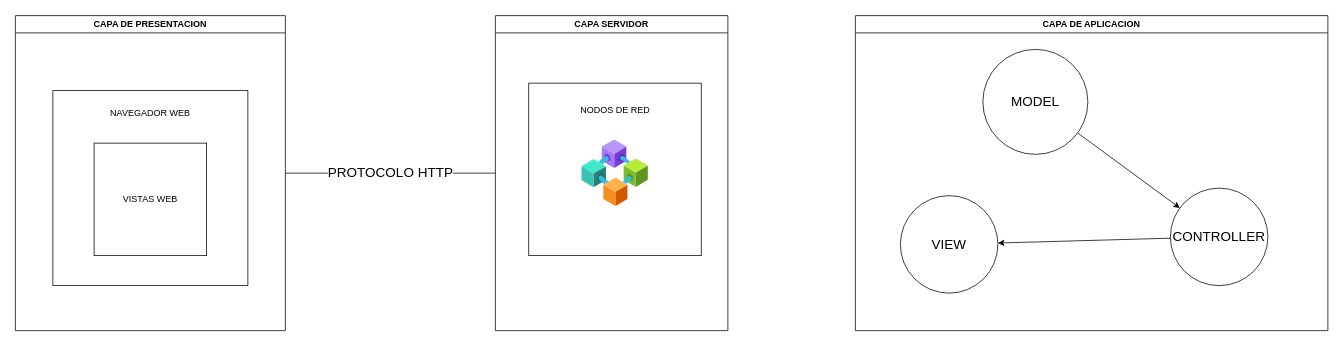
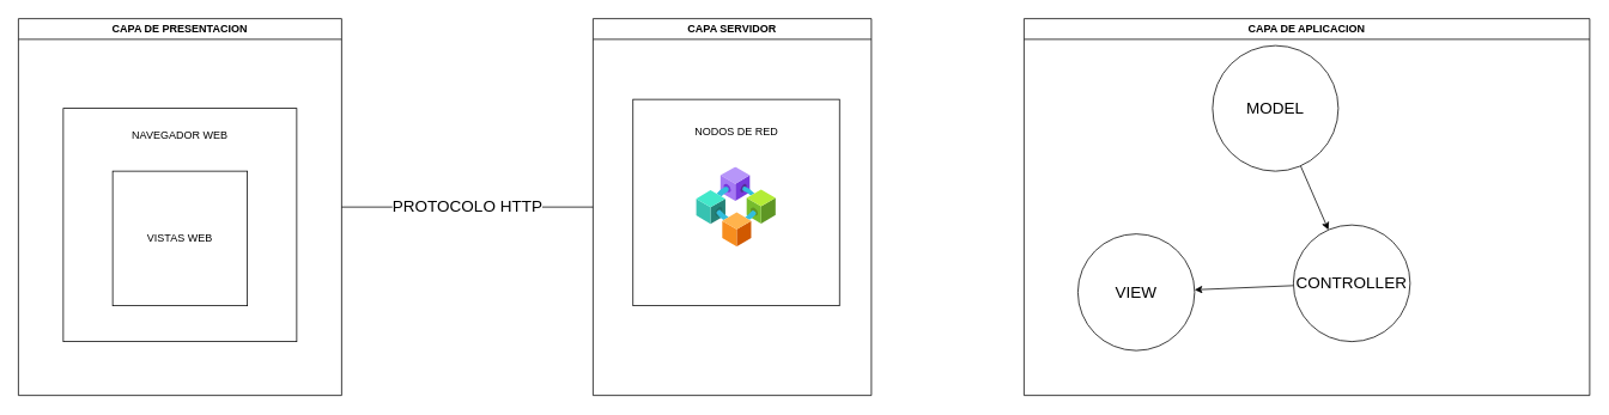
- <mxCell id="11" value="&lt;font style=&quot;font-size: 18px;&quot;&gt;MODEL&lt;/font&gt;" style="ellipse;whiteSpace=wrap;html=1;aspect=fixed;" vertex="1" parent="6"><mxGeometry x="170" y="45" width="140" height="140" as="geometry" /></mxCell>
+ <mxCell id="11" value="&lt;font style=&quot;font-size: 18px;&quot;&gt;MODEL&lt;/font&gt;" style="ellipse;whiteSpace=wrap;html=1;aspect=fixed;" vertex="1" parent="6"><mxGeometry x="210" y="30" width="140" height="140" as="geometry" /></mxCell>
- <mxCell id="8" value="&lt;font style=&quot;font-size: 18px;&quot;&gt;CONTROLLER&lt;/font&gt;" style="ellipse;whiteSpace=wrap;html=1;aspect=fixed;" vertex="1" parent="6"><mxGeometry x="420" y="230" width="130" height="130" as="geometry" /></mxCell>
+ <mxCell id="8" value="&lt;font style=&quot;font-size: 18px;&quot;&gt;CONTROLLER&lt;/font&gt;" style="ellipse;whiteSpace=wrap;html=1;aspect=fixed;" vertex="1" parent="6"><mxGeometry x="300" y="230" width="130" height="130" as="geometry" /></mxCell>
